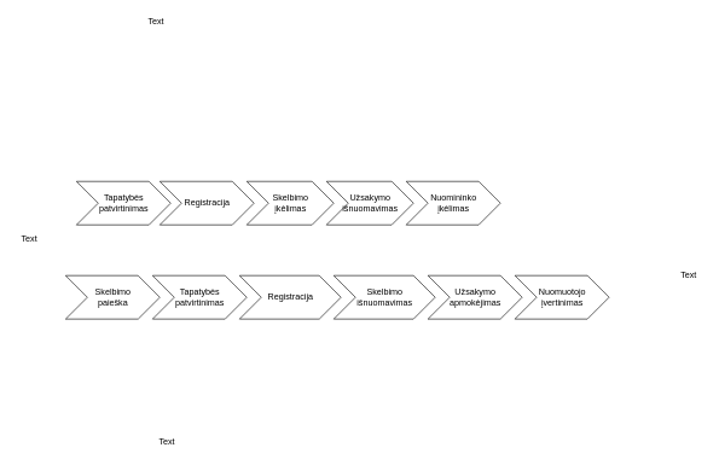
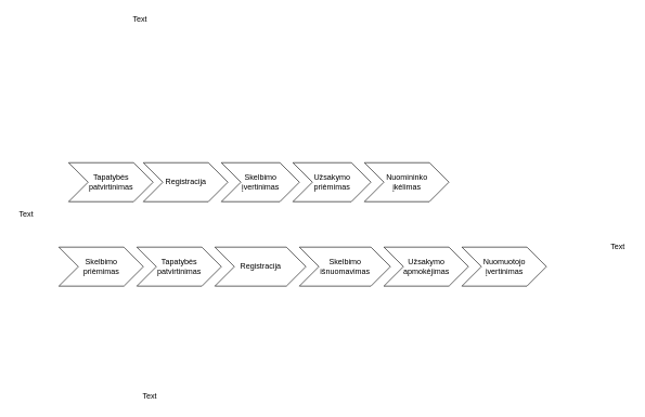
- <mxCell id="3" value="Skelbimo &lt;br&gt;įkėlimas" style="html=1;shadow=0;dashed=0;align=center;verticalAlign=middle;shape=mxgraph.arrows2.arrow;dy=0;dx=30;notch=30;" parent="1" vertex="1"><mxGeometry x="340" y="250" width="120" height="60" as="geometry" /></mxCell>
+ <mxCell id="3" value="Skelbimo &lt;br&gt;įvertinimas" style="html=1;shadow=0;dashed=0;align=center;verticalAlign=middle;shape=mxgraph.arrows2.arrow;dy=0;dx=30;notch=30;" parent="1" vertex="1"><mxGeometry x="340" y="250" width="120" height="60" as="geometry" /></mxCell>
- <mxCell id="4" value="Užsakymo &lt;br&gt;išnuomavimas" style="html=1;shadow=0;dashed=0;align=center;verticalAlign=middle;shape=mxgraph.arrows2.arrow;dy=0;dx=30;notch=30;" parent="1" vertex="1"><mxGeometry x="450" y="250" width="120" height="60" as="geometry" /></mxCell>
+ <mxCell id="4" value="Užsakymo &lt;br&gt;priėmimas" style="html=1;shadow=0;dashed=0;align=center;verticalAlign=middle;shape=mxgraph.arrows2.arrow;dy=0;dx=30;notch=30;" parent="1" vertex="1"><mxGeometry x="450" y="250" width="120" height="60" as="geometry" /></mxCell>
- <mxCell id="6" value="Skelbimo &lt;br&gt;paieška" style="html=1;shadow=0;dashed=0;align=center;verticalAlign=middle;shape=mxgraph.arrows2.arrow;dy=0;dx=30;notch=30;" parent="1" vertex="1"><mxGeometry x="90" y="380" width="130" height="60" as="geometry" /></mxCell>
+ <mxCell id="6" value="Skelbimo &lt;br&gt;priėmimas" style="html=1;shadow=0;dashed=0;align=center;verticalAlign=middle;shape=mxgraph.arrows2.arrow;dy=0;dx=30;notch=30;" parent="1" vertex="1"><mxGeometry x="90" y="380" width="130" height="60" as="geometry" /></mxCell>
